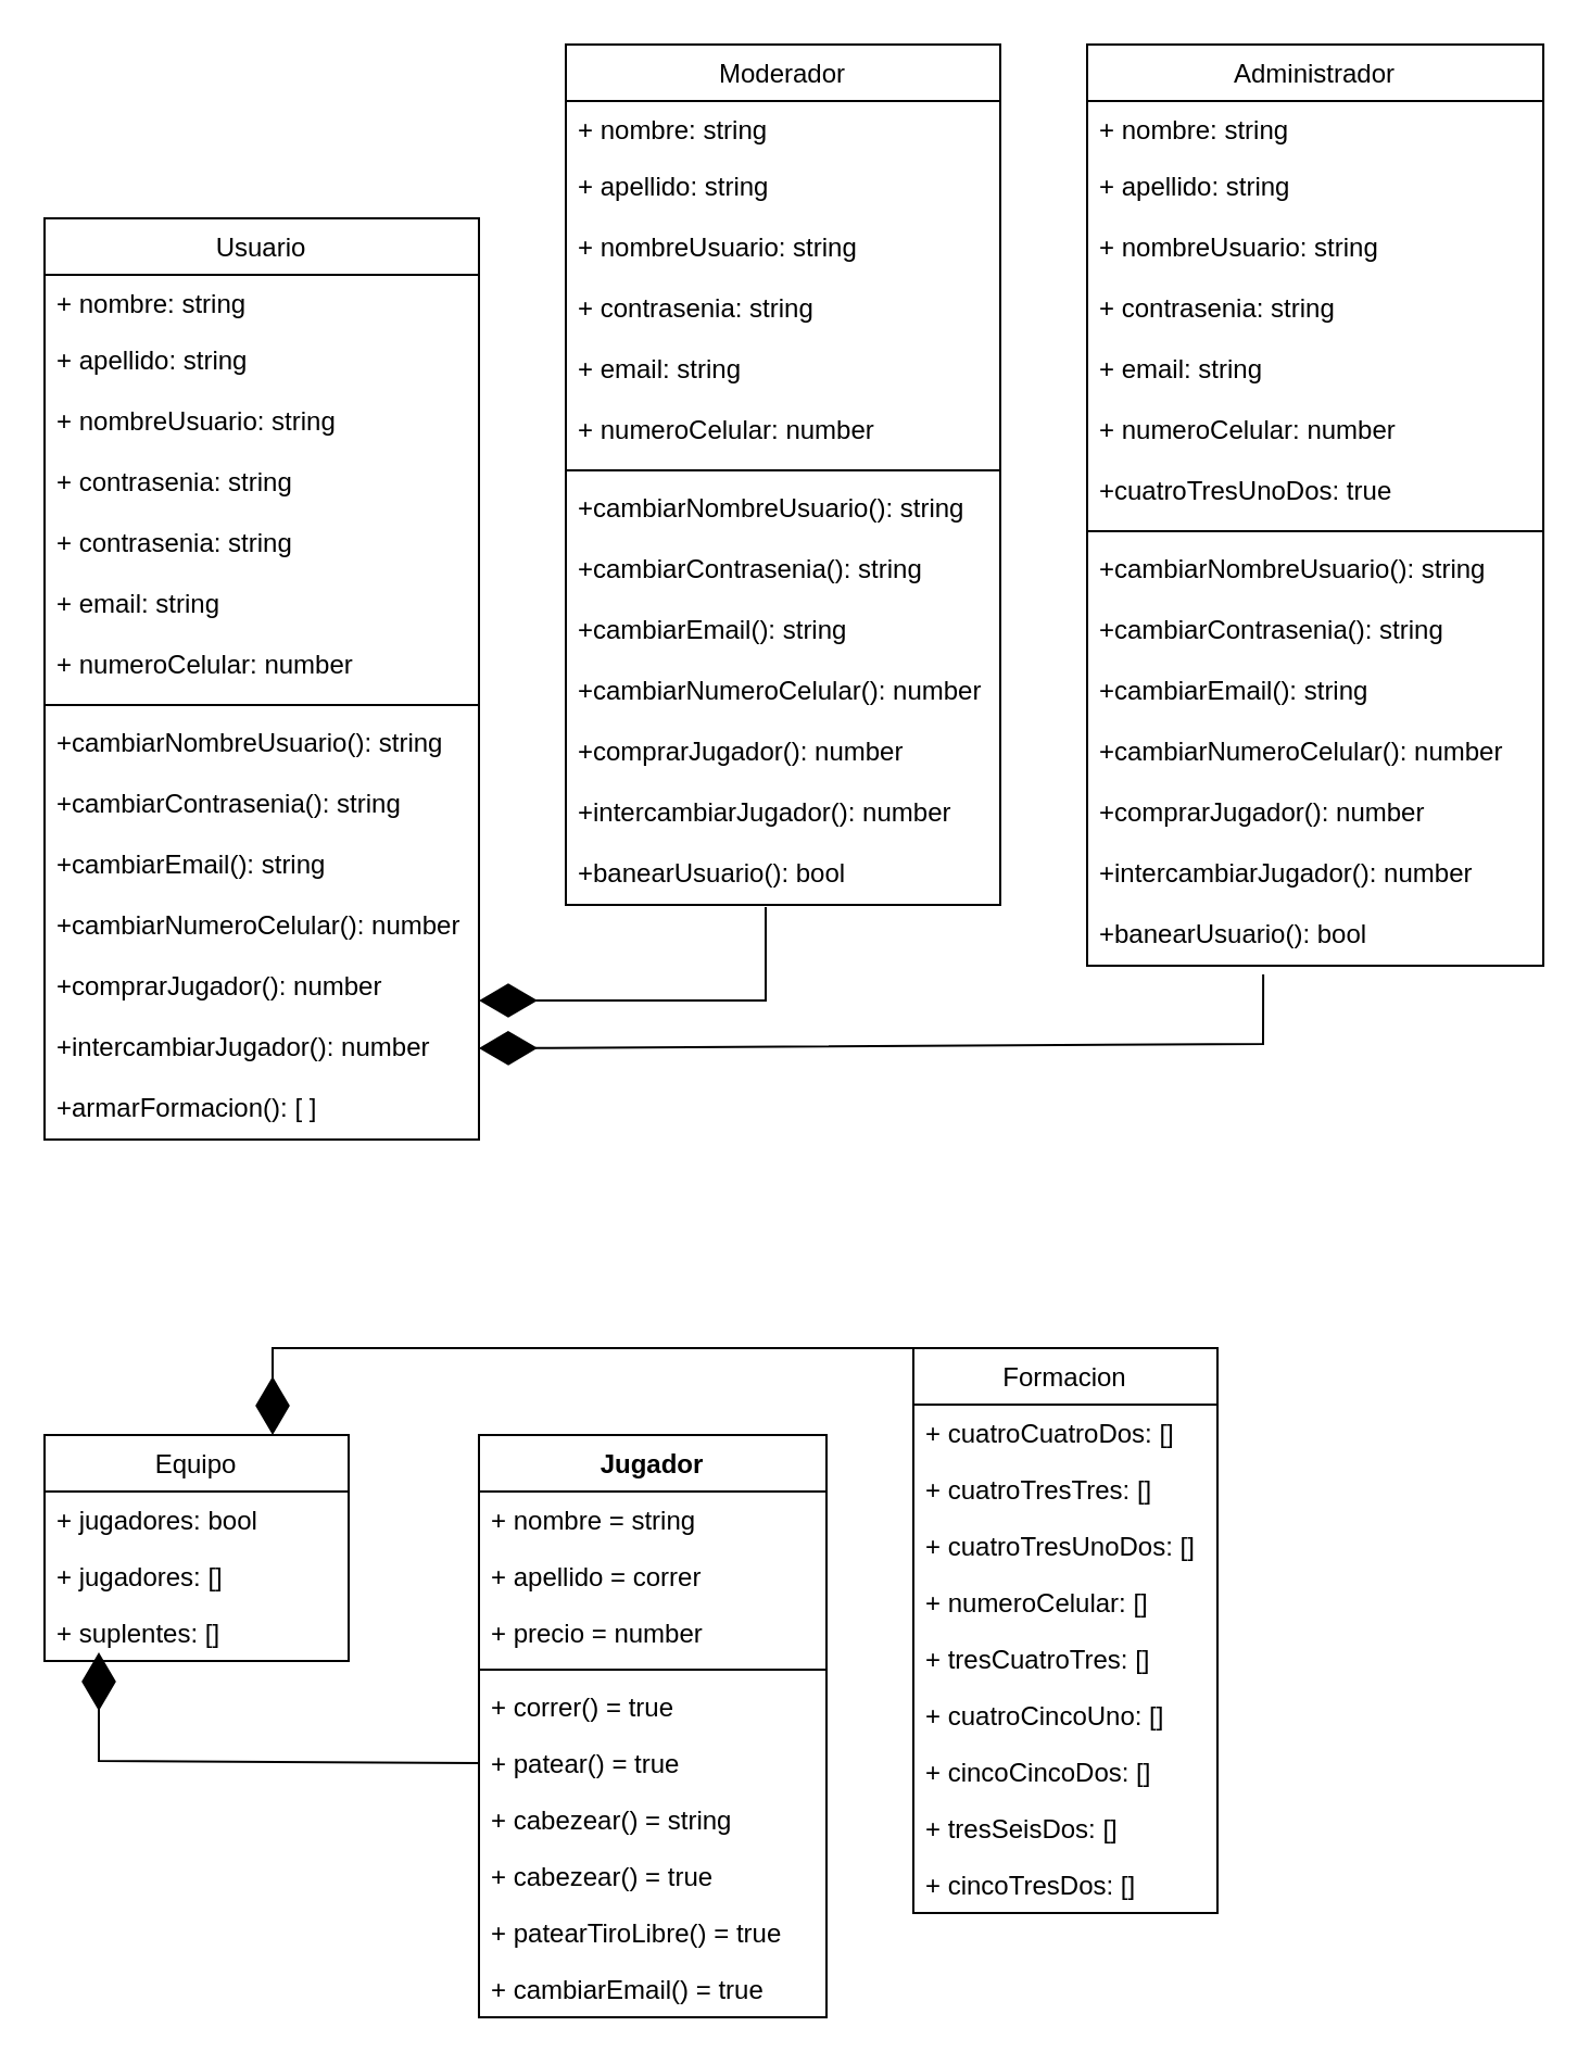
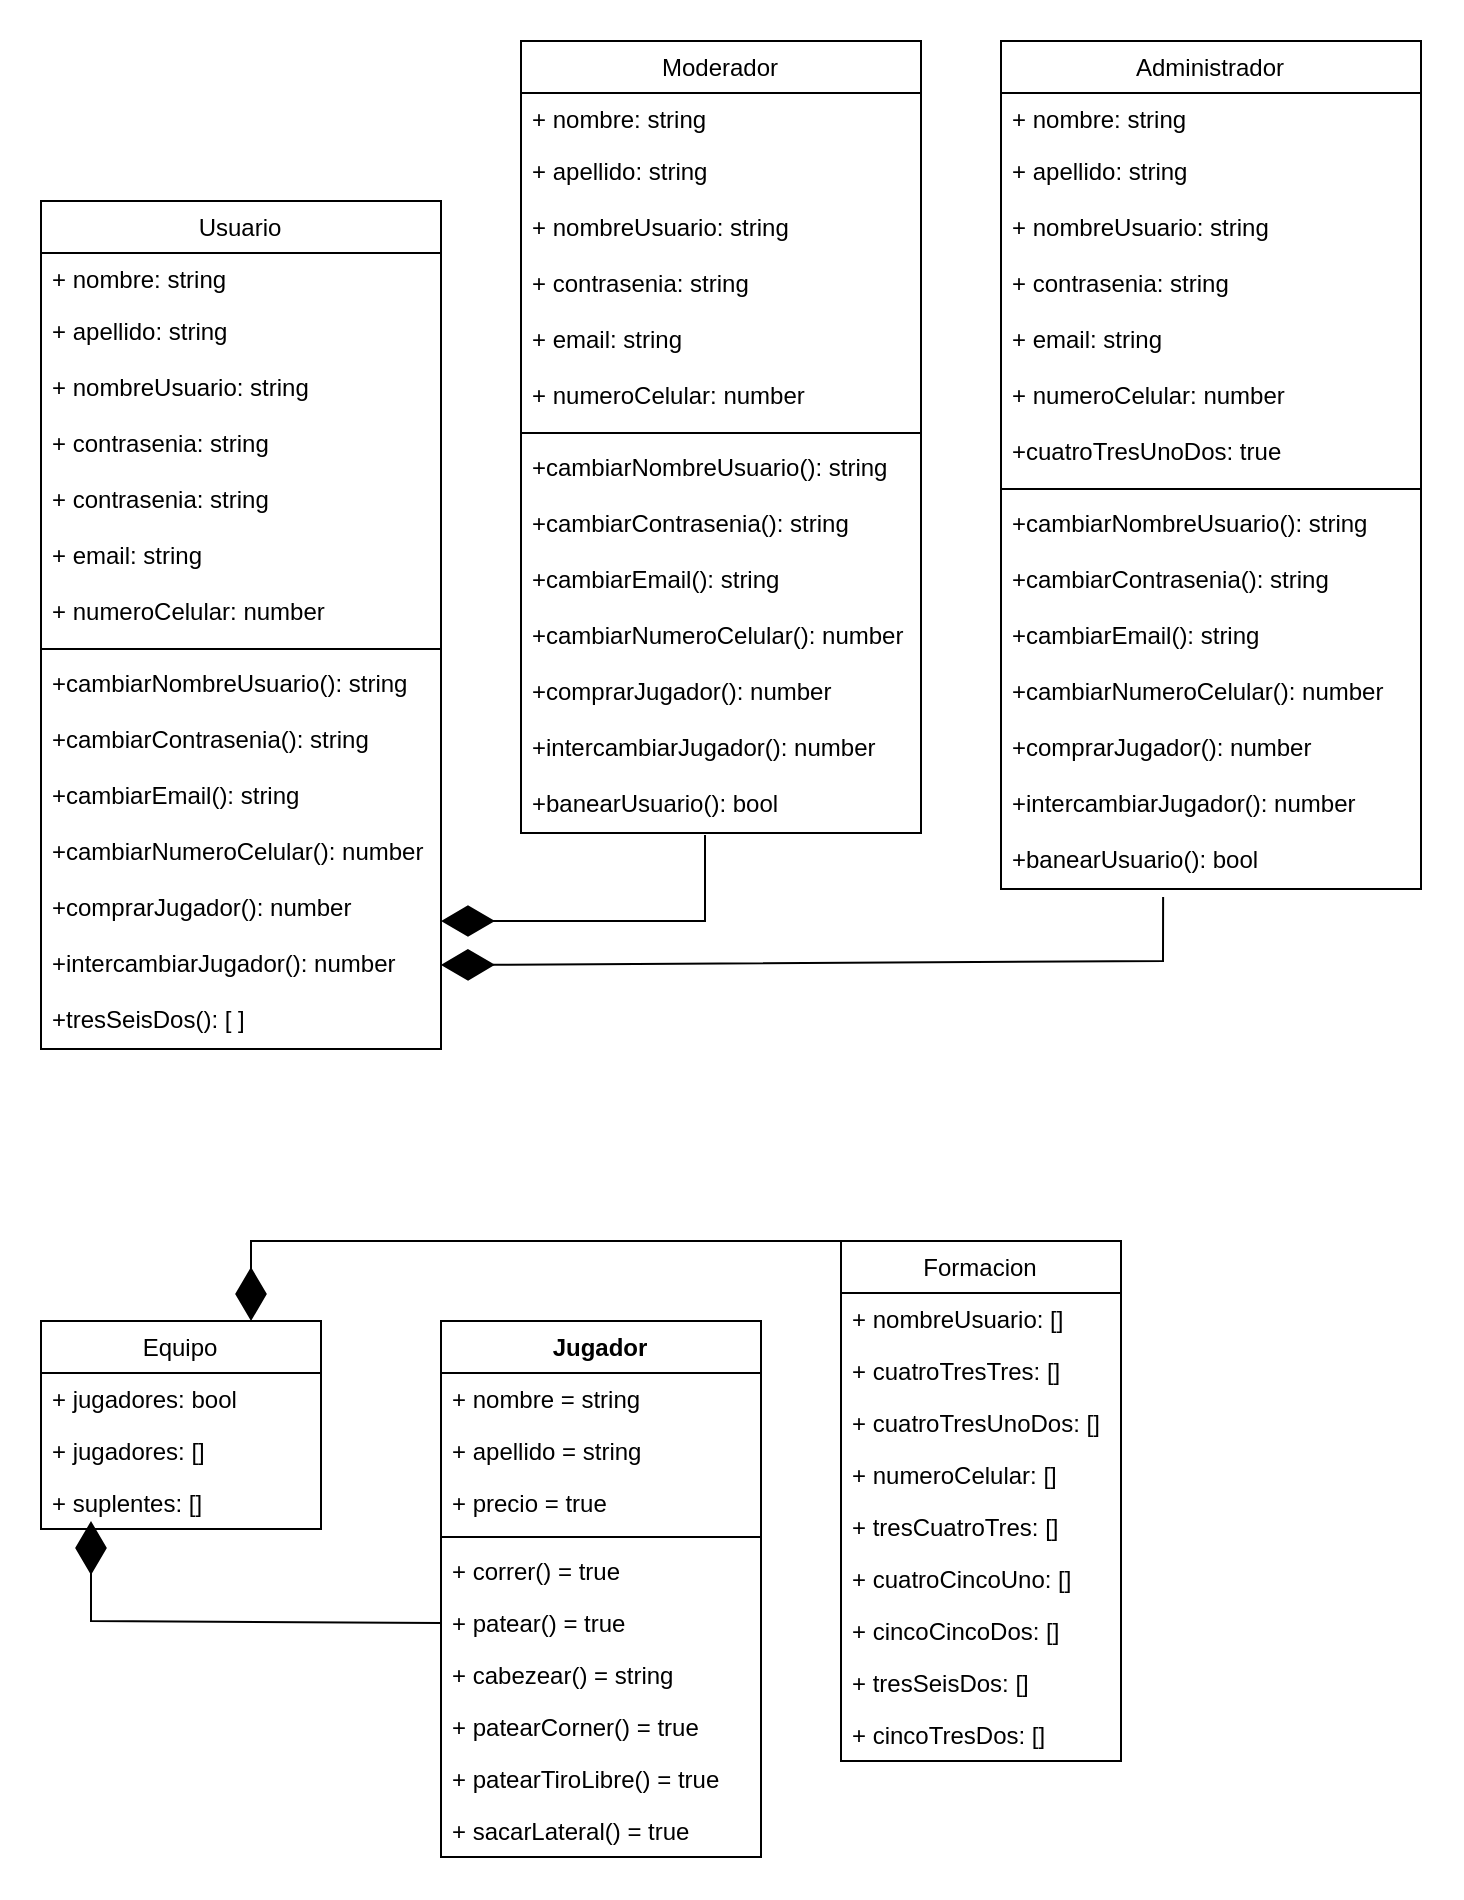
- <mxCell id="17" value="+armarFormacion(): [ ]" style="text;strokeColor=none;fillColor=none;align=left;verticalAlign=top;spacingLeft=4;spacingRight=4;overflow=hidden;rotatable=0;points=[[0,0.5],[1,0.5]];portConstraint=eastwest;" vertex="1" parent="2"><mxGeometry y="396" width="200" height="28" as="geometry" /></mxCell>
+ <mxCell id="17" value="+tresSeisDos(): [ ]" style="text;strokeColor=none;fillColor=none;align=left;verticalAlign=top;spacingLeft=4;spacingRight=4;overflow=hidden;rotatable=0;points=[[0,0.5],[1,0.5]];portConstraint=eastwest;" vertex="1" parent="2"><mxGeometry y="396" width="200" height="28" as="geometry" /></mxCell>
- <mxCell id="63" value="+ cuatroCuatroDos: []" style="text;strokeColor=none;fillColor=none;align=left;verticalAlign=top;spacingLeft=4;spacingRight=4;overflow=hidden;rotatable=0;points=[[0,0.5],[1,0.5]];portConstraint=eastwest;fontFamily=Helvetica;fontSize=12;fontColor=default;startSize=26;" vertex="1" parent="62"><mxGeometry y="26" width="140" height="26" as="geometry" /></mxCell>
+ <mxCell id="63" value="+ nombreUsuario: []" style="text;strokeColor=none;fillColor=none;align=left;verticalAlign=top;spacingLeft=4;spacingRight=4;overflow=hidden;rotatable=0;points=[[0,0.5],[1,0.5]];portConstraint=eastwest;fontFamily=Helvetica;fontSize=12;fontColor=default;startSize=26;" vertex="1" parent="62"><mxGeometry y="26" width="140" height="26" as="geometry" /></mxCell>
- <mxCell id="53" value="+ apellido = correr" style="text;strokeColor=none;fillColor=none;align=left;verticalAlign=top;spacingLeft=4;spacingRight=4;overflow=hidden;rotatable=0;points=[[0,0.5],[1,0.5]];portConstraint=eastwest;fontFamily=Helvetica;fontSize=12;fontColor=default;startSize=26;" vertex="1" parent="51"><mxGeometry y="52" width="160" height="26" as="geometry" /></mxCell>
+ <mxCell id="53" value="+ apellido = string" style="text;strokeColor=none;fillColor=none;align=left;verticalAlign=top;spacingLeft=4;spacingRight=4;overflow=hidden;rotatable=0;points=[[0,0.5],[1,0.5]];portConstraint=eastwest;fontFamily=Helvetica;fontSize=12;fontColor=default;startSize=26;" vertex="1" parent="51"><mxGeometry y="52" width="160" height="26" as="geometry" /></mxCell>
- <mxCell id="54" value="+ precio = number" style="text;strokeColor=none;fillColor=none;align=left;verticalAlign=top;spacingLeft=4;spacingRight=4;overflow=hidden;rotatable=0;points=[[0,0.5],[1,0.5]];portConstraint=eastwest;fontFamily=Helvetica;fontSize=12;fontColor=default;startSize=26;" vertex="1" parent="51"><mxGeometry y="78" width="160" height="26" as="geometry" /></mxCell>
+ <mxCell id="54" value="+ precio = true" style="text;strokeColor=none;fillColor=none;align=left;verticalAlign=top;spacingLeft=4;spacingRight=4;overflow=hidden;rotatable=0;points=[[0,0.5],[1,0.5]];portConstraint=eastwest;fontFamily=Helvetica;fontSize=12;fontColor=default;startSize=26;" vertex="1" parent="51"><mxGeometry y="78" width="160" height="26" as="geometry" /></mxCell>
- <mxCell id="59" value="+ cabezear() = true" style="text;strokeColor=none;fillColor=none;align=left;verticalAlign=top;spacingLeft=4;spacingRight=4;overflow=hidden;rotatable=0;points=[[0,0.5],[1,0.5]];portConstraint=eastwest;fontFamily=Helvetica;fontSize=12;fontColor=default;startSize=26;" vertex="1" parent="51"><mxGeometry y="190" width="160" height="26" as="geometry" /></mxCell>
+ <mxCell id="59" value="+ patearCorner() = true" style="text;strokeColor=none;fillColor=none;align=left;verticalAlign=top;spacingLeft=4;spacingRight=4;overflow=hidden;rotatable=0;points=[[0,0.5],[1,0.5]];portConstraint=eastwest;fontFamily=Helvetica;fontSize=12;fontColor=default;startSize=26;" vertex="1" parent="51"><mxGeometry y="190" width="160" height="26" as="geometry" /></mxCell>
- <mxCell id="61" value="+ cambiarEmail() = true" style="text;strokeColor=none;fillColor=none;align=left;verticalAlign=top;spacingLeft=4;spacingRight=4;overflow=hidden;rotatable=0;points=[[0,0.5],[1,0.5]];portConstraint=eastwest;fontFamily=Helvetica;fontSize=12;fontColor=default;startSize=26;" vertex="1" parent="51"><mxGeometry y="242" width="160" height="26" as="geometry" /></mxCell>
+ <mxCell id="61" value="+ sacarLateral() = true" style="text;strokeColor=none;fillColor=none;align=left;verticalAlign=top;spacingLeft=4;spacingRight=4;overflow=hidden;rotatable=0;points=[[0,0.5],[1,0.5]];portConstraint=eastwest;fontFamily=Helvetica;fontSize=12;fontColor=default;startSize=26;" vertex="1" parent="51"><mxGeometry y="242" width="160" height="26" as="geometry" /></mxCell>
